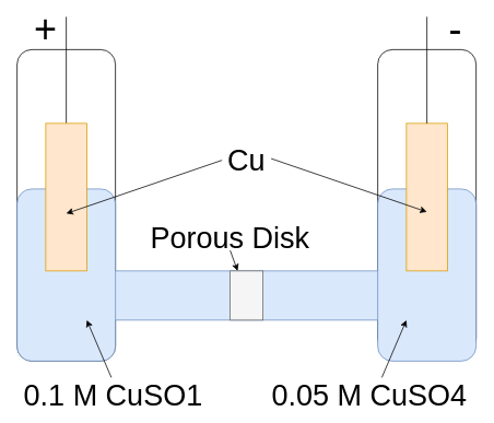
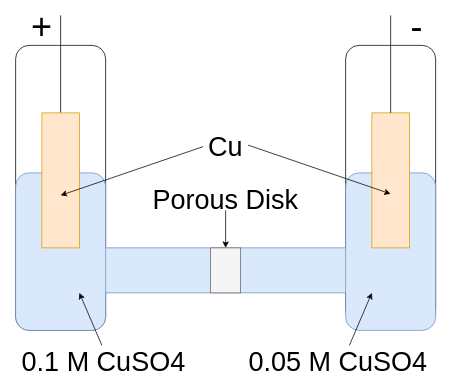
- <mxCell id="21" value="Porous Disk" style="text;html=1;align=center;verticalAlign=middle;whiteSpace=wrap;rounded=0;fontSize=36;" vertex="1" parent="1"><mxGeometry x="165" y="275" width="230" height="30" as="geometry" /></mxCell>
+ <mxCell id="21" value="Porous Disk" style="text;html=1;align=center;verticalAlign=middle;whiteSpace=wrap;rounded=0;fontSize=36;" vertex="1" parent="1"><mxGeometry x="185" y="250" width="230" height="30" as="geometry" /></mxCell>
- <mxCell id="16" value="0.1 M CuSO1" style="text;html=1;align=center;verticalAlign=middle;whiteSpace=wrap;rounded=0;fontSize=36;" vertex="1" parent="1"><mxGeometry x="20" y="470" width="235" height="24" as="geometry" /></mxCell>
+ <mxCell id="16" value="0.1 M CuSO4" style="text;html=1;align=center;verticalAlign=middle;whiteSpace=wrap;rounded=0;fontSize=36;" vertex="1" parent="1"><mxGeometry x="20" y="470" width="235" height="24" as="geometry" /></mxCell>
